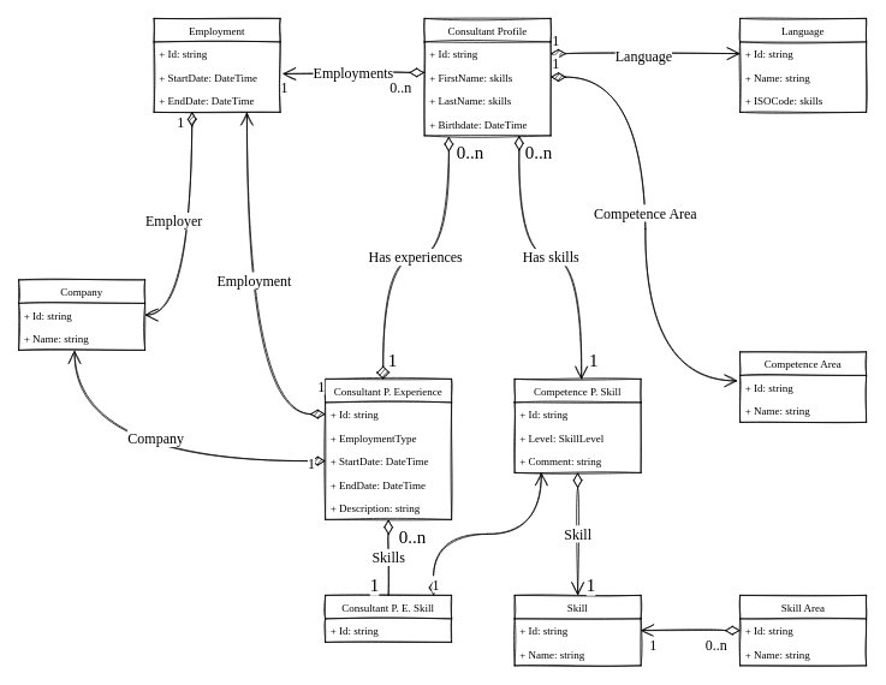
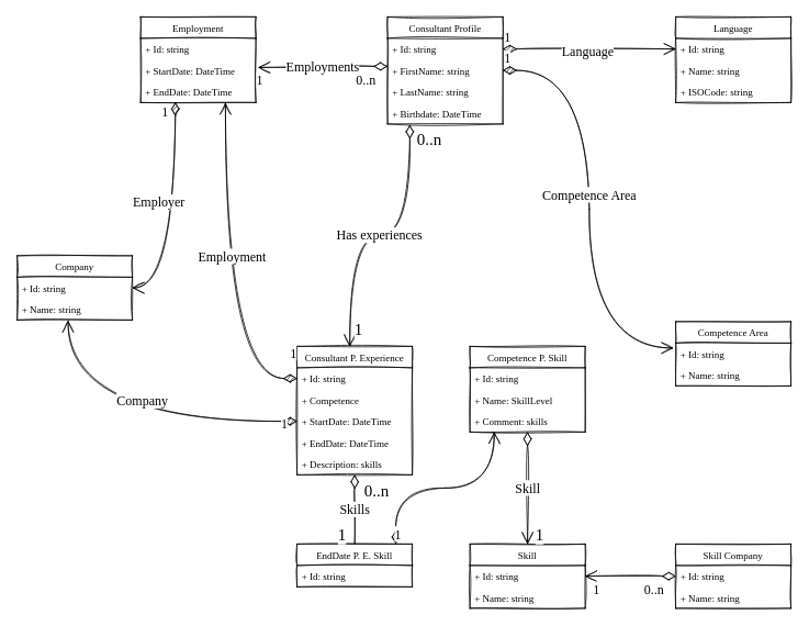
- <mxCell id="4" value="+ FirstName: skills" style="text;strokeColor=none;fillColor=none;align=left;verticalAlign=top;spacingLeft=4;spacingRight=4;overflow=hidden;rotatable=0;points=[[0,0.5],[1,0.5]];portConstraint=eastwest;sketch=1;fontFamily=Architects Daughter;fontSource=https%3A%2F%2Ffonts.googleapis.com%2Fcss%3Ffamily%3DArchitects%2BDaughter;" parent="2" vertex="1"><mxGeometry y="52" width="140" height="26" as="geometry" /></mxCell>
+ <mxCell id="4" value="+ FirstName: string" style="text;strokeColor=none;fillColor=none;align=left;verticalAlign=top;spacingLeft=4;spacingRight=4;overflow=hidden;rotatable=0;points=[[0,0.5],[1,0.5]];portConstraint=eastwest;sketch=1;fontFamily=Architects Daughter;fontSource=https%3A%2F%2Ffonts.googleapis.com%2Fcss%3Ffamily%3DArchitects%2BDaughter;" parent="2" vertex="1"><mxGeometry y="52" width="140" height="26" as="geometry" /></mxCell>
- <mxCell id="5" value="+ LastName: skills" style="text;strokeColor=none;fillColor=none;align=left;verticalAlign=top;spacingLeft=4;spacingRight=4;overflow=hidden;rotatable=0;points=[[0,0.5],[1,0.5]];portConstraint=eastwest;sketch=1;fontFamily=Architects Daughter;fontSource=https%3A%2F%2Ffonts.googleapis.com%2Fcss%3Ffamily%3DArchitects%2BDaughter;" parent="2" vertex="1"><mxGeometry y="78" width="140" height="26" as="geometry" /></mxCell>
+ <mxCell id="5" value="+ LastName: string" style="text;strokeColor=none;fillColor=none;align=left;verticalAlign=top;spacingLeft=4;spacingRight=4;overflow=hidden;rotatable=0;points=[[0,0.5],[1,0.5]];portConstraint=eastwest;sketch=1;fontFamily=Architects Daughter;fontSource=https%3A%2F%2Ffonts.googleapis.com%2Fcss%3Ffamily%3DArchitects%2BDaughter;" parent="2" vertex="1"><mxGeometry y="78" width="140" height="26" as="geometry" /></mxCell>
- <mxCell id="54" value="+ ISOCode: skills" style="text;strokeColor=none;fillColor=none;align=left;verticalAlign=top;spacingLeft=4;spacingRight=4;overflow=hidden;rotatable=0;points=[[0,0.5],[1,0.5]];portConstraint=eastwest;sketch=1;fontFamily=Architects Daughter;fontSource=https%3A%2F%2Ffonts.googleapis.com%2Fcss%3Ffamily%3DArchitects%2BDaughter;" parent="51" vertex="1"><mxGeometry y="78" width="140" height="26" as="geometry" /></mxCell>
+ <mxCell id="54" value="+ ISOCode: string" style="text;strokeColor=none;fillColor=none;align=left;verticalAlign=top;spacingLeft=4;spacingRight=4;overflow=hidden;rotatable=0;points=[[0,0.5],[1,0.5]];portConstraint=eastwest;sketch=1;fontFamily=Architects Daughter;fontSource=https%3A%2F%2Ffonts.googleapis.com%2Fcss%3Ffamily%3DArchitects%2BDaughter;" parent="51" vertex="1"><mxGeometry y="78" width="140" height="26" as="geometry" /></mxCell>
- <mxCell id="33" value="Has skills" style="endArrow=open;html=1;endSize=12;startArrow=diamondThin;startSize=14;startFill=0;edgeStyle=orthogonalEdgeStyle;rounded=0;sketch=1;hachureGap=4;fontFamily=Architects Daughter;fontSource=https%3A%2F%2Ffonts.googleapis.com%2Fcss%3Ffamily%3DArchitects%2BDaughter;fontSize=16;sourcePerimeterSpacing=8;targetPerimeterSpacing=8;curved=1;exitX=0.75;exitY=1;exitDx=0;exitDy=0;entryX=0.529;entryY=0.004;entryDx=0;entryDy=0;entryPerimeter=0;" parent="1" source="2" target="13" edge="1"><mxGeometry relative="1" as="geometry"><mxPoint x="620" y="280.044" as="sourcePoint" /><mxPoint x="640" y="410" as="targetPoint" /></mxGeometry></mxCell>
- <mxCell id="34" value="0..n" style="edgeLabel;resizable=0;html=1;align=left;verticalAlign=top;sketch=1;hachureGap=4;fontFamily=Architects Daughter;fontSource=https%3A%2F%2Ffonts.googleapis.com%2Fcss%3Ffamily%3DArchitects%2BDaughter;fontSize=20;" parent="33" connectable="0" vertex="1"><mxGeometry x="-1" relative="1" as="geometry"><mxPoint x="5" as="offset" /></mxGeometry></mxCell>
- <mxCell id="35" value="1" style="edgeLabel;resizable=0;html=1;align=right;verticalAlign=top;sketch=1;hachureGap=4;fontFamily=Architects Daughter;fontSource=https%3A%2F%2Ffonts.googleapis.com%2Fcss%3Ffamily%3DArchitects%2BDaughter;fontSize=20;" parent="33" connectable="0" vertex="1"><mxGeometry x="1" relative="1" as="geometry"><mxPoint x="19" y="-40" as="offset" /></mxGeometry></mxCell>
- <mxCell id="25" value="Has experiences" style="endArrow=diamond;html=1;endSize=12;startArrow=diamondThin;startSize=14;startFill=0;edgeStyle=orthogonalEdgeStyle;rounded=0;sketch=1;hachureGap=4;fontFamily=Architects Daughter;fontSource=https%3A%2F%2Ffonts.googleapis.com%2Fcss%3Ffamily%3DArchitects%2BDaughter;fontSize=16;sourcePerimeterSpacing=8;targetPerimeterSpacing=8;curved=1;entryX=0.458;entryY=0;entryDx=0;entryDy=0;entryPerimeter=0;exitX=0.193;exitY=1.038;exitDx=0;exitDy=0;exitPerimeter=0;" parent="1" source="6" target="7" edge="1"><mxGeometry relative="1" as="geometry"><mxPoint x="500" y="90" as="sourcePoint" /><mxPoint x="600" y="570" as="targetPoint" /></mxGeometry></mxCell>
+ <mxCell id="25" value="Has experiences" style="endArrow=open;html=1;endSize=12;startArrow=diamondThin;startSize=14;startFill=0;edgeStyle=orthogonalEdgeStyle;rounded=0;sketch=1;hachureGap=4;fontFamily=Architects Daughter;fontSource=https%3A%2F%2Ffonts.googleapis.com%2Fcss%3Ffamily%3DArchitects%2BDaughter;fontSize=16;sourcePerimeterSpacing=8;targetPerimeterSpacing=8;curved=1;entryX=0.458;entryY=0;entryDx=0;entryDy=0;entryPerimeter=0;exitX=0.193;exitY=1.038;exitDx=0;exitDy=0;exitPerimeter=0;" parent="1" source="6" target="7" edge="1"><mxGeometry relative="1" as="geometry"><mxPoint x="500" y="90" as="sourcePoint" /><mxPoint x="600" y="570" as="targetPoint" /></mxGeometry></mxCell>
- <mxCell id="9" value="+ EmploymentType" style="text;strokeColor=none;fillColor=none;align=left;verticalAlign=top;spacingLeft=4;spacingRight=4;overflow=hidden;rotatable=0;points=[[0,0.5],[1,0.5]];portConstraint=eastwest;fontFamily=Architects Daughter;fontSource=https%3A%2F%2Ffonts.googleapis.com%2Fcss%3Ffamily%3DArchitects%2BDaughter;fontSize=12;" vertex="1" parent="7"><mxGeometry y="52" width="140" height="26" as="geometry" /></mxCell>
+ <mxCell id="9" value="+ Competence" style="text;strokeColor=none;fillColor=none;align=left;verticalAlign=top;spacingLeft=4;spacingRight=4;overflow=hidden;rotatable=0;points=[[0,0.5],[1,0.5]];portConstraint=eastwest;fontFamily=Architects Daughter;fontSource=https%3A%2F%2Ffonts.googleapis.com%2Fcss%3Ffamily%3DArchitects%2BDaughter;fontSize=12;" vertex="1" parent="7"><mxGeometry y="52" width="140" height="26" as="geometry" /></mxCell>
- <mxCell id="15" value="+ Level: SkillLevel" style="text;strokeColor=none;fillColor=none;align=left;verticalAlign=top;spacingLeft=4;spacingRight=4;overflow=hidden;rotatable=0;points=[[0,0.5],[1,0.5]];portConstraint=eastwest;sketch=1;fontFamily=Architects Daughter;fontSource=https%3A%2F%2Ffonts.googleapis.com%2Fcss%3Ffamily%3DArchitects%2BDaughter;" parent="13" vertex="1"><mxGeometry y="52" width="140" height="26" as="geometry" /></mxCell>
+ <mxCell id="15" value="+ Name: SkillLevel" style="text;strokeColor=none;fillColor=none;align=left;verticalAlign=top;spacingLeft=4;spacingRight=4;overflow=hidden;rotatable=0;points=[[0,0.5],[1,0.5]];portConstraint=eastwest;sketch=1;fontFamily=Architects Daughter;fontSource=https%3A%2F%2Ffonts.googleapis.com%2Fcss%3Ffamily%3DArchitects%2BDaughter;" parent="13" vertex="1"><mxGeometry y="52" width="140" height="26" as="geometry" /></mxCell>
- <mxCell id="16" value="+ Comment: string" style="text;strokeColor=none;fillColor=none;align=left;verticalAlign=top;spacingLeft=4;spacingRight=4;overflow=hidden;rotatable=0;points=[[0,0.5],[1,0.5]];portConstraint=eastwest;sketch=1;fontFamily=Architects Daughter;fontSource=https%3A%2F%2Ffonts.googleapis.com%2Fcss%3Ffamily%3DArchitects%2BDaughter;" parent="13" vertex="1"><mxGeometry y="78" width="140" height="26" as="geometry" /></mxCell>
+ <mxCell id="16" value="+ Comment: skills" style="text;strokeColor=none;fillColor=none;align=left;verticalAlign=top;spacingLeft=4;spacingRight=4;overflow=hidden;rotatable=0;points=[[0,0.5],[1,0.5]];portConstraint=eastwest;sketch=1;fontFamily=Architects Daughter;fontSource=https%3A%2F%2Ffonts.googleapis.com%2Fcss%3Ffamily%3DArchitects%2BDaughter;" parent="13" vertex="1"><mxGeometry y="78" width="140" height="26" as="geometry" /></mxCell>
- <mxCell id="12" value="+ Description: string" style="text;strokeColor=none;fillColor=none;align=left;verticalAlign=top;spacingLeft=4;spacingRight=4;overflow=hidden;rotatable=0;points=[[0,0.5],[1,0.5]];portConstraint=eastwest;fontFamily=Architects Daughter;fontSource=https%3A%2F%2Ffonts.googleapis.com%2Fcss%3Ffamily%3DArchitects%2BDaughter;fontSize=12;" vertex="1" parent="7"><mxGeometry y="130" width="140" height="26" as="geometry" /></mxCell>
+ <mxCell id="12" value="+ Description: skills" style="text;strokeColor=none;fillColor=none;align=left;verticalAlign=top;spacingLeft=4;spacingRight=4;overflow=hidden;rotatable=0;points=[[0,0.5],[1,0.5]];portConstraint=eastwest;fontFamily=Architects Daughter;fontSource=https%3A%2F%2Ffonts.googleapis.com%2Fcss%3Ffamily%3DArchitects%2BDaughter;fontSize=12;" vertex="1" parent="7"><mxGeometry y="130" width="140" height="26" as="geometry" /></mxCell>
- <mxCell id="23" value="Consultant P. E. Skill" style="swimlane;fontStyle=0;childLayout=stackLayout;horizontal=1;startSize=26;fillColor=none;horizontalStack=0;resizeParent=1;resizeParentMax=0;resizeLast=0;collapsible=1;marginBottom=0;sketch=1;fontFamily=Architects Daughter;fontSource=https%3A%2F%2Ffonts.googleapis.com%2Fcss%3Ffamily%3DArchitects%2BDaughter;" parent="1" vertex="1"><mxGeometry x="360" y="660" width="140" height="52" as="geometry" /></mxCell>
+ <mxCell id="23" value="EndDate P. E. Skill" style="swimlane;fontStyle=0;childLayout=stackLayout;horizontal=1;startSize=26;fillColor=none;horizontalStack=0;resizeParent=1;resizeParentMax=0;resizeLast=0;collapsible=1;marginBottom=0;sketch=1;fontFamily=Architects Daughter;fontSource=https%3A%2F%2Ffonts.googleapis.com%2Fcss%3Ffamily%3DArchitects%2BDaughter;" parent="1" vertex="1"><mxGeometry x="360" y="660" width="140" height="52" as="geometry" /></mxCell>
- <mxCell id="55" value="Skill Area" style="swimlane;fontStyle=0;childLayout=stackLayout;horizontal=1;startSize=26;fillColor=none;horizontalStack=0;resizeParent=1;resizeParentMax=0;resizeLast=0;collapsible=1;marginBottom=0;sketch=1;fontFamily=Architects Daughter;fontSource=https%3A%2F%2Ffonts.googleapis.com%2Fcss%3Ffamily%3DArchitects%2BDaughter;" parent="1" vertex="1"><mxGeometry x="820" y="660" width="140" height="78" as="geometry" /></mxCell>
+ <mxCell id="55" value="Skill Company" style="swimlane;fontStyle=0;childLayout=stackLayout;horizontal=1;startSize=26;fillColor=none;horizontalStack=0;resizeParent=1;resizeParentMax=0;resizeLast=0;collapsible=1;marginBottom=0;sketch=1;fontFamily=Architects Daughter;fontSource=https%3A%2F%2Ffonts.googleapis.com%2Fcss%3Ffamily%3DArchitects%2BDaughter;" parent="1" vertex="1"><mxGeometry x="820" y="660" width="140" height="78" as="geometry" /></mxCell>
